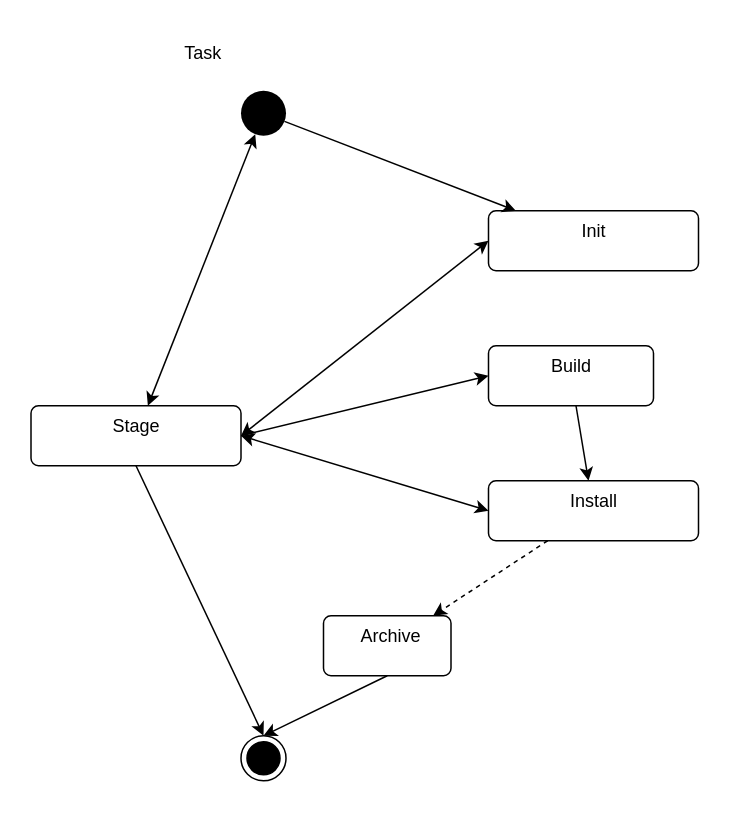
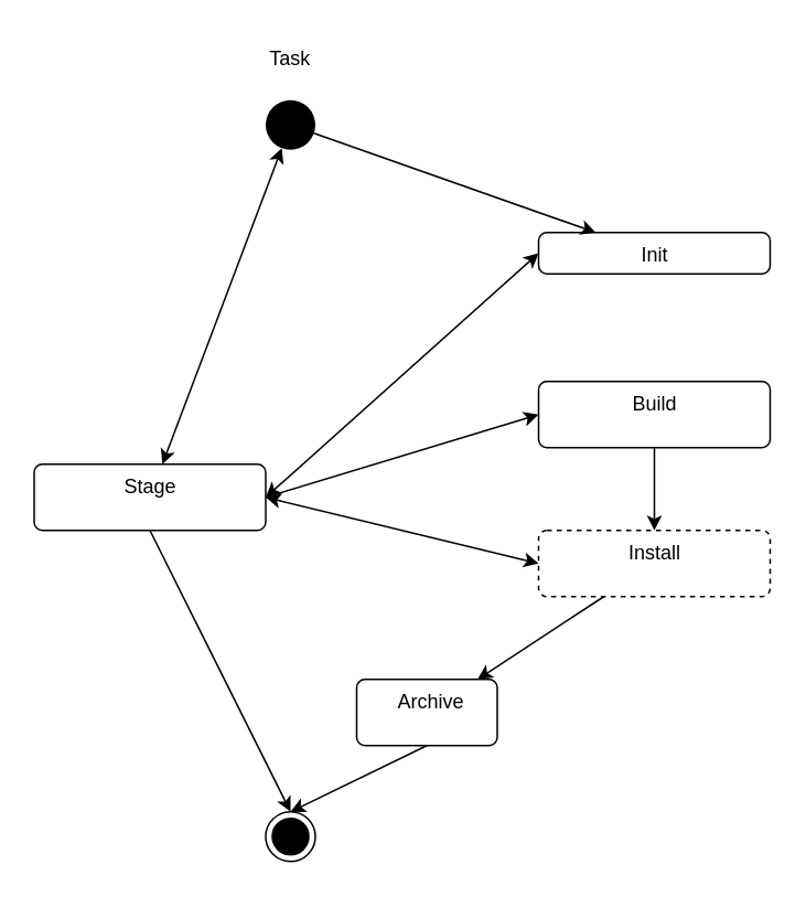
- <mxCell id="18" value="Task" style="text;html=1;strokeColor=none;fillColor=none;align=center;verticalAlign=middle;whiteSpace=wrap;rounded=0;" vertex="1" parent="1"><mxGeometry x="105" y="20" width="60" height="30" as="geometry" /></mxCell>
+ <mxCell id="18" value="Task" style="text;html=1;strokeColor=none;fillColor=none;align=center;verticalAlign=middle;whiteSpace=wrap;rounded=0;" vertex="1" parent="1"><mxGeometry x="145" y="20" width="60" height="30" as="geometry" /></mxCell>
- <mxCell id="3" value="Init" style="html=1;align=center;verticalAlign=top;rounded=1;absoluteArcSize=1;arcSize=10;dashed=0;" vertex="1" parent="1"><mxGeometry x="325" y="140" width="140" height="40" as="geometry" /></mxCell>
+ <mxCell id="3" value="Init" style="html=1;align=center;verticalAlign=top;rounded=1;absoluteArcSize=1;arcSize=10;dashed=0;" vertex="1" parent="1"><mxGeometry x="325" y="140" width="140" height="25" as="geometry" /></mxCell>
- <mxCell id="9" value="Build" style="html=1;align=center;verticalAlign=top;rounded=1;absoluteArcSize=1;arcSize=10;dashed=0;" vertex="1" parent="1"><mxGeometry x="325" y="230" width="110" height="40" as="geometry" /></mxCell>
+ <mxCell id="9" value="Build" style="html=1;align=center;verticalAlign=top;rounded=1;absoluteArcSize=1;arcSize=10;dashed=0;" vertex="1" parent="1"><mxGeometry x="325" y="230" width="140" height="40" as="geometry" /></mxCell>
- <mxCell id="16" value="Stage" style="html=1;align=center;verticalAlign=top;rounded=1;absoluteArcSize=1;arcSize=10;dashed=0;" vertex="1" parent="1"><mxGeometry x="20" y="270" width="140" height="40" as="geometry" /></mxCell>
+ <mxCell id="16" value="Stage" style="html=1;align=center;verticalAlign=top;rounded=1;absoluteArcSize=1;arcSize=10;dashed=0;" vertex="1" parent="1"><mxGeometry x="20" y="280" width="140" height="40" as="geometry" /></mxCell>
- <mxCell id="12" value="Install" style="html=1;align=center;verticalAlign=top;rounded=1;absoluteArcSize=1;arcSize=10;dashed=0;" vertex="1" parent="1"><mxGeometry x="325" y="320" width="140" height="40" as="geometry" /></mxCell>
+ <mxCell id="12" value="Install" style="html=1;align=center;verticalAlign=top;rounded=1;absoluteArcSize=1;arcSize=10;dashed=1;" vertex="1" parent="1"><mxGeometry x="325" y="320" width="140" height="40" as="geometry" /></mxCell>
- <mxCell id="10" value="" style="edgeStyle=none;html=1;dashed=1;" edge="1" parent="1" source="12" target="14"><mxGeometry relative="1" as="geometry" /></mxCell>
+ <mxCell id="10" value="" style="edgeStyle=none;html=1;" edge="1" parent="1" source="12" target="14"><mxGeometry relative="1" as="geometry" /></mxCell>
